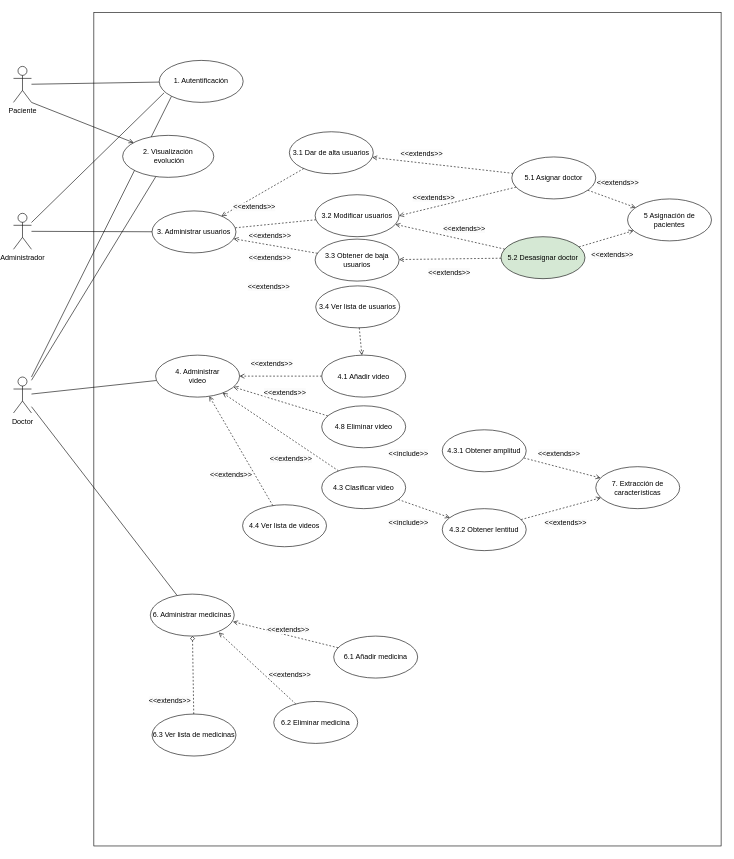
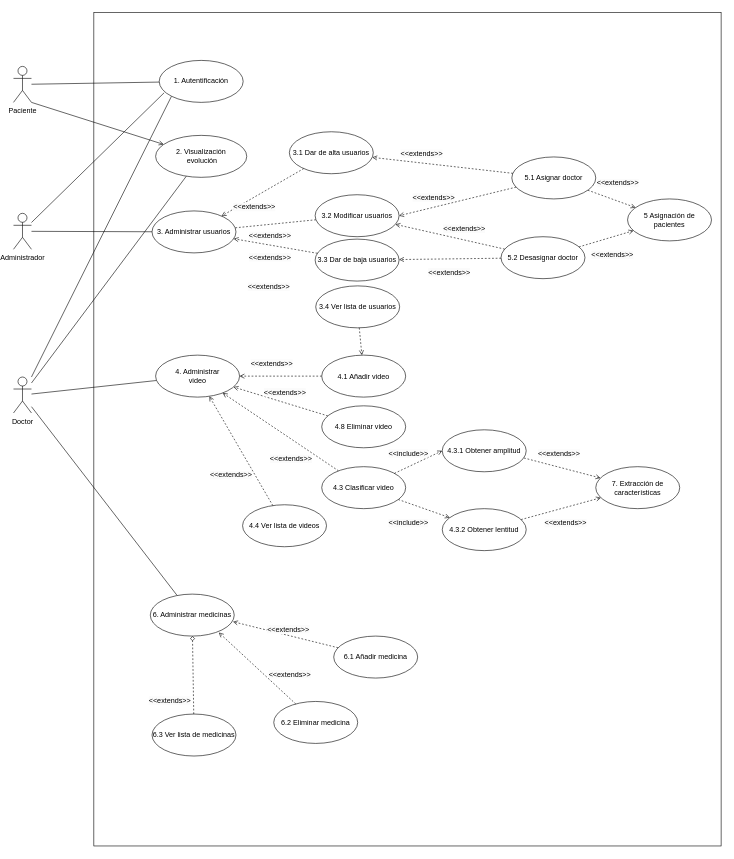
- <mxCell id="15" value="2. Visualización&lt;br&gt;&amp;nbsp;evolución" style="ellipse;whiteSpace=wrap;html=1;" parent="1" vertex="1"><mxGeometry x="202" y="225" width="152" height="70" as="geometry" /></mxCell>
+ <mxCell id="15" value="2. Visualización&lt;br&gt;&amp;nbsp;evolución" style="ellipse;whiteSpace=wrap;html=1;" parent="1" vertex="1"><mxGeometry x="257" y="225" width="152" height="70" as="geometry" /></mxCell>
- <mxCell id="43" value="5.2 Desasignar doctor" style="ellipse;whiteSpace=wrap;html=1;fillColor=#d5e8d4;" parent="1" vertex="1"><mxGeometry x="833" y="394" width="140" height="70" as="geometry" /></mxCell>
+ <mxCell id="43" value="5.2 Desasignar doctor" style="ellipse;whiteSpace=wrap;html=1;" parent="1" vertex="1"><mxGeometry x="833" y="394" width="140" height="70" as="geometry" /></mxCell>
- <mxCell id="21" value="3.3 Obtener de baja usuarios" style="ellipse;whiteSpace=wrap;html=1;" parent="1" vertex="1"><mxGeometry x="523" y="398" width="140" height="70" as="geometry" /></mxCell>
+ <mxCell id="21" value="3.3 Dar de baja usuarios" style="ellipse;whiteSpace=wrap;html=1;" parent="1" vertex="1"><mxGeometry x="523" y="398" width="140" height="70" as="geometry" /></mxCell>
+ <mxCell id="55" style="rounded=0;orthogonalLoop=1;jettySize=auto;html=1;dashed=1;endArrow=open;endFill=0;entryX=0;entryY=0.5;entryDx=0;entryDy=0;" parent="1" source="32" target="53" edge="1"><mxGeometry relative="1" as="geometry"><mxPoint x="618.275" y="770.846" as="sourcePoint" /><mxPoint x="717.438" y="796.161" as="targetPoint" /></mxGeometry></mxCell>
